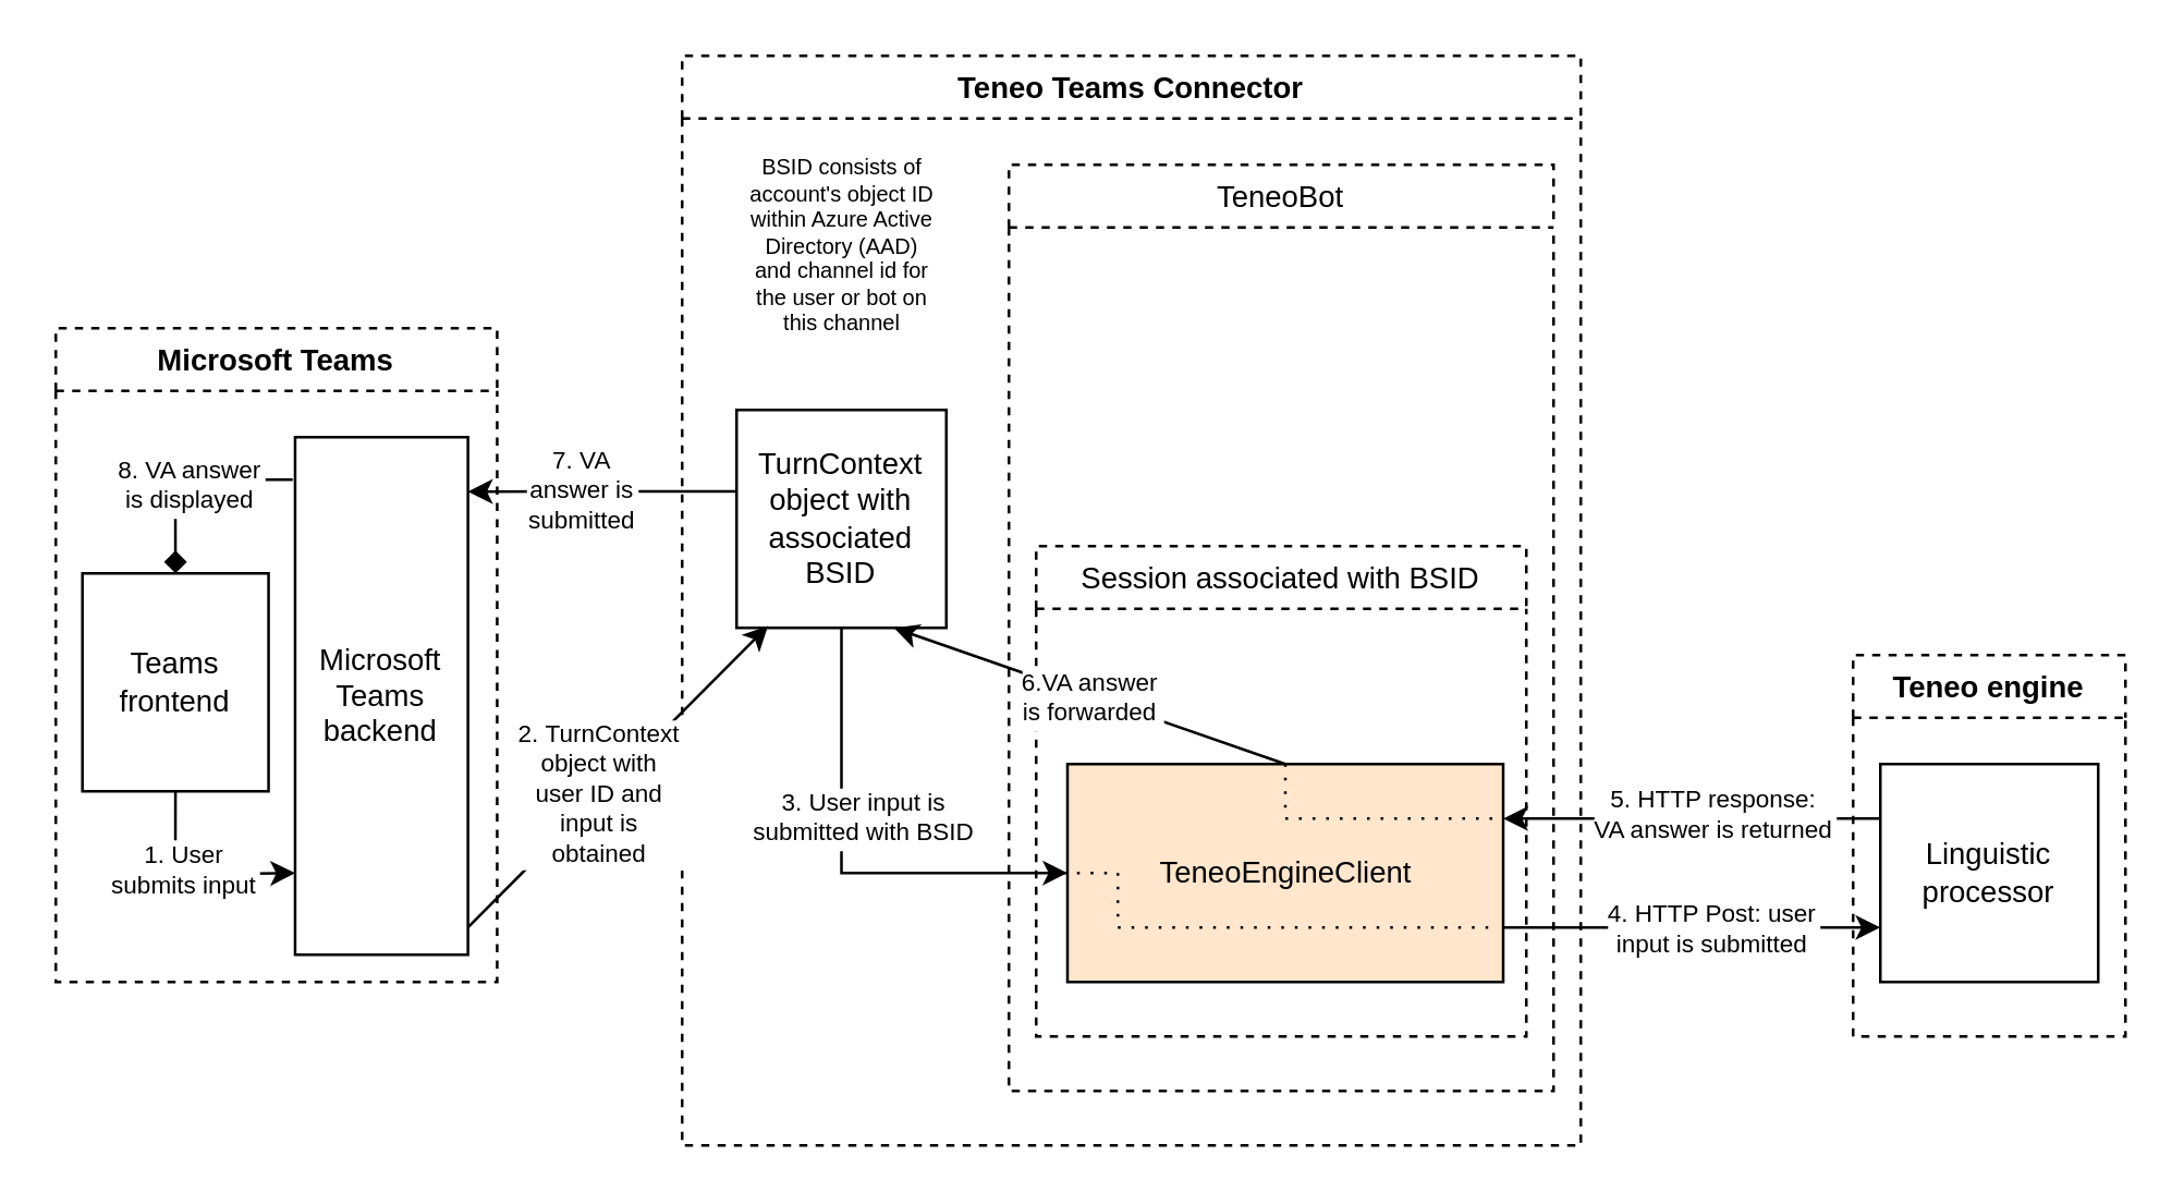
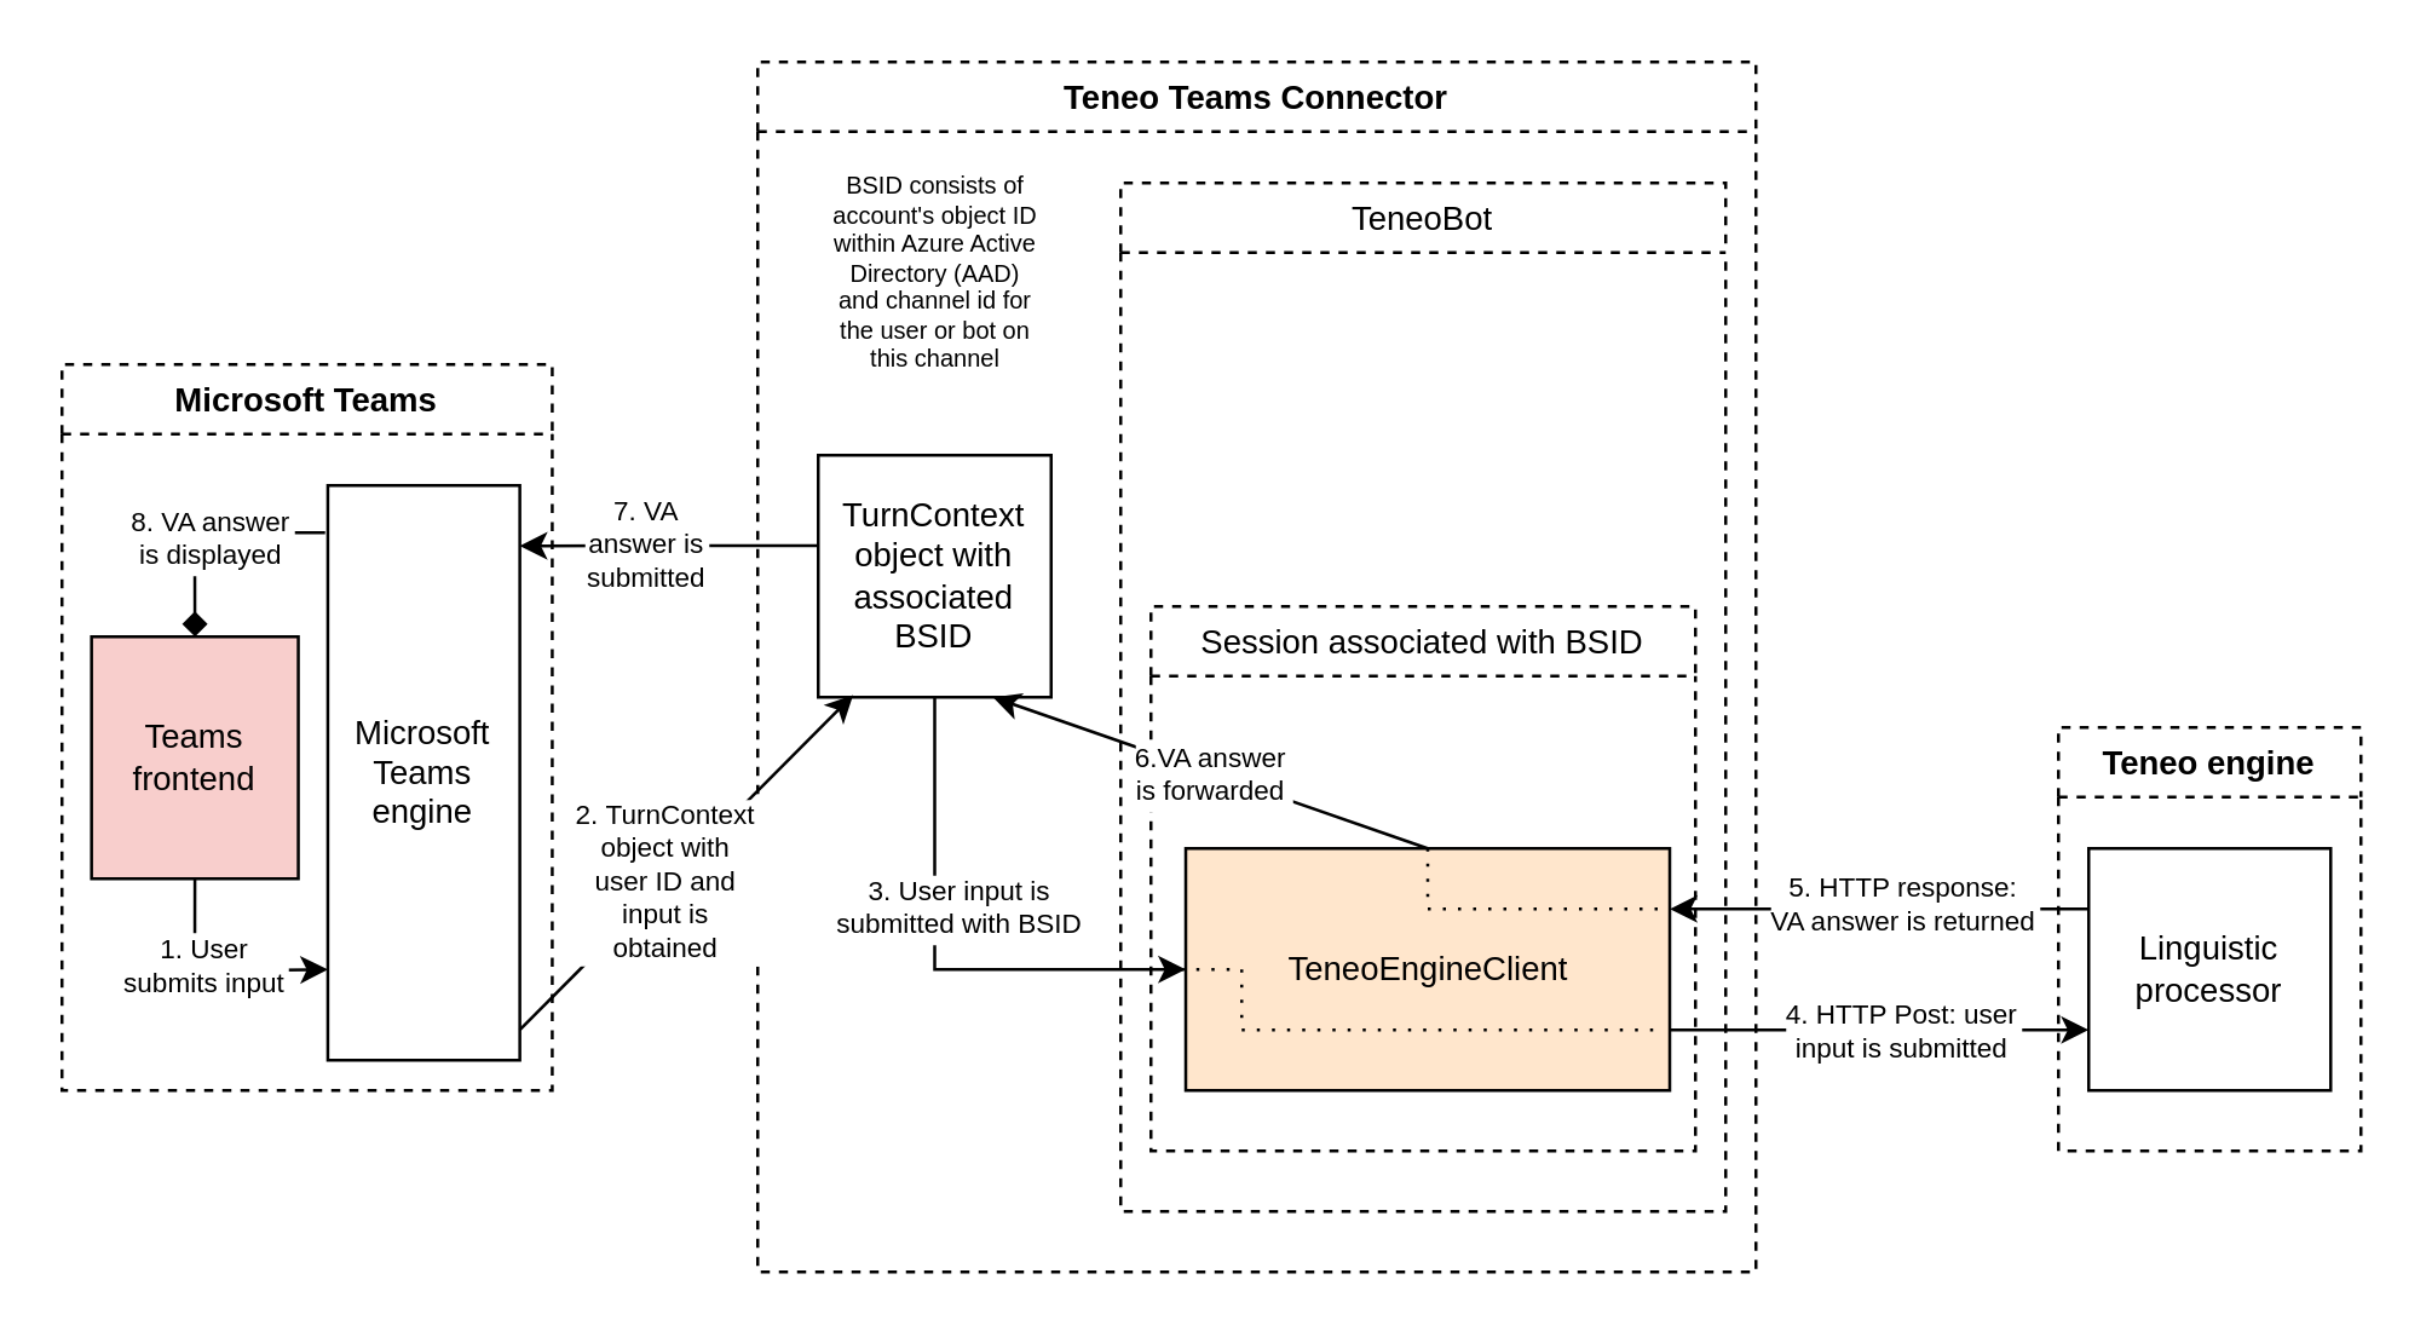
- <mxCell id="23" value="Teams frontend" style="strokeWidth=1;fontSize=11;whiteSpace=wrap;" parent="20" vertex="1"><mxGeometry x="9.765" y="90" width="68.353" height="80" as="geometry" /></mxCell>
+ <mxCell id="23" value="Teams frontend" style="strokeWidth=1;fontSize=11;whiteSpace=wrap;fillColor=#f8cecc;" parent="20" vertex="1"><mxGeometry x="9.765" y="90" width="68.353" height="80" as="geometry" /></mxCell>
- <mxCell id="22" value="Microsoft Teams backend" style="strokeWidth=1;fontSize=11;whiteSpace=wrap;" parent="20" vertex="1"><mxGeometry x="87.882" y="40" width="63.471" height="190" as="geometry" /></mxCell>
+ <mxCell id="22" value="Microsoft Teams engine" style="strokeWidth=1;fontSize=11;whiteSpace=wrap;" parent="20" vertex="1"><mxGeometry x="87.882" y="40" width="63.471" height="190" as="geometry" /></mxCell>
